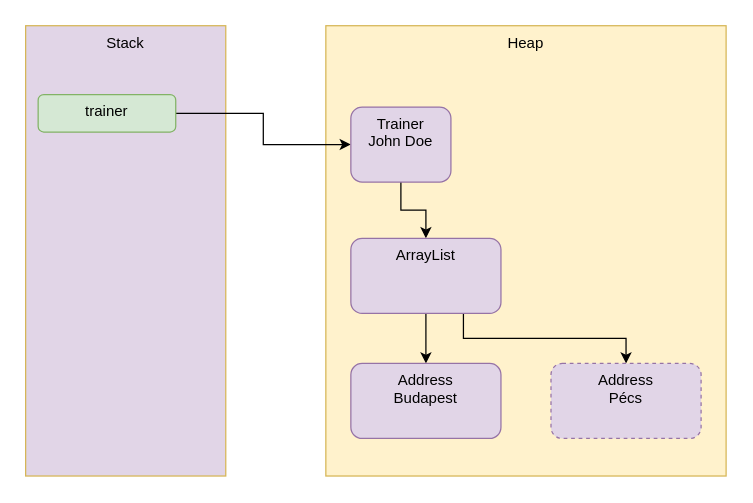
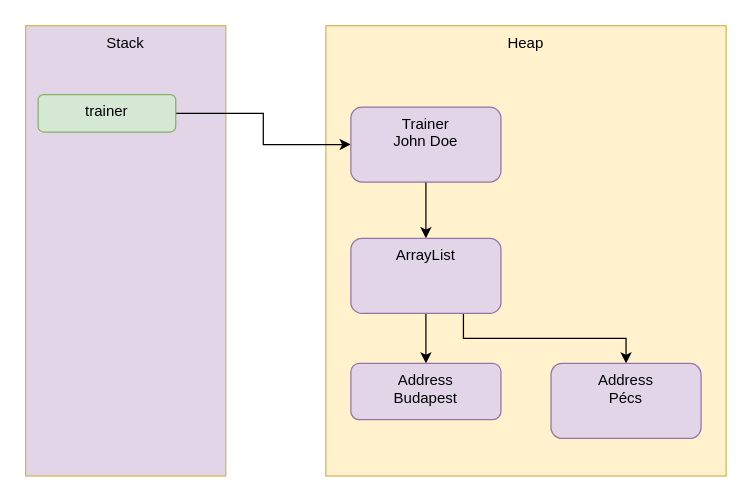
- <mxCell id="7" value="Trainer&lt;br&gt;John Doe" style="rounded=1;whiteSpace=wrap;html=1;verticalAlign=top;fillColor=#e1d5e7;strokeColor=#9673a6;" vertex="1" parent="1"><mxGeometry x="280" y="85" width="80" height="60" as="geometry" /></mxCell>
+ <mxCell id="7" value="Trainer&lt;br&gt;John Doe" style="rounded=1;whiteSpace=wrap;html=1;verticalAlign=top;fillColor=#e1d5e7;strokeColor=#9673a6;" vertex="1" parent="1"><mxGeometry x="280" y="85" width="120" height="60" as="geometry" /></mxCell>
- <mxCell id="11" value="Address&lt;br&gt;Budapest" style="rounded=1;whiteSpace=wrap;html=1;verticalAlign=top;fillColor=#e1d5e7;strokeColor=#9673a6;" vertex="1" parent="1"><mxGeometry x="280" y="290" width="120" height="60" as="geometry" /></mxCell>
+ <mxCell id="11" value="Address&lt;br&gt;Budapest" style="rounded=1;whiteSpace=wrap;html=1;verticalAlign=top;fillColor=#e1d5e7;strokeColor=#9673a6;" vertex="1" parent="1"><mxGeometry x="280" y="290" width="120" height="45" as="geometry" /></mxCell>
- <mxCell id="12" value="Address&lt;br&gt;Pécs" style="rounded=1;whiteSpace=wrap;html=1;verticalAlign=top;fillColor=#e1d5e7;strokeColor=#9673a6;dashed=1;" vertex="1" parent="1"><mxGeometry x="440" y="290" width="120" height="60" as="geometry" /></mxCell>
+ <mxCell id="12" value="Address&lt;br&gt;Pécs" style="rounded=1;whiteSpace=wrap;html=1;verticalAlign=top;fillColor=#e1d5e7;strokeColor=#9673a6;" vertex="1" parent="1"><mxGeometry x="440" y="290" width="120" height="60" as="geometry" /></mxCell>
